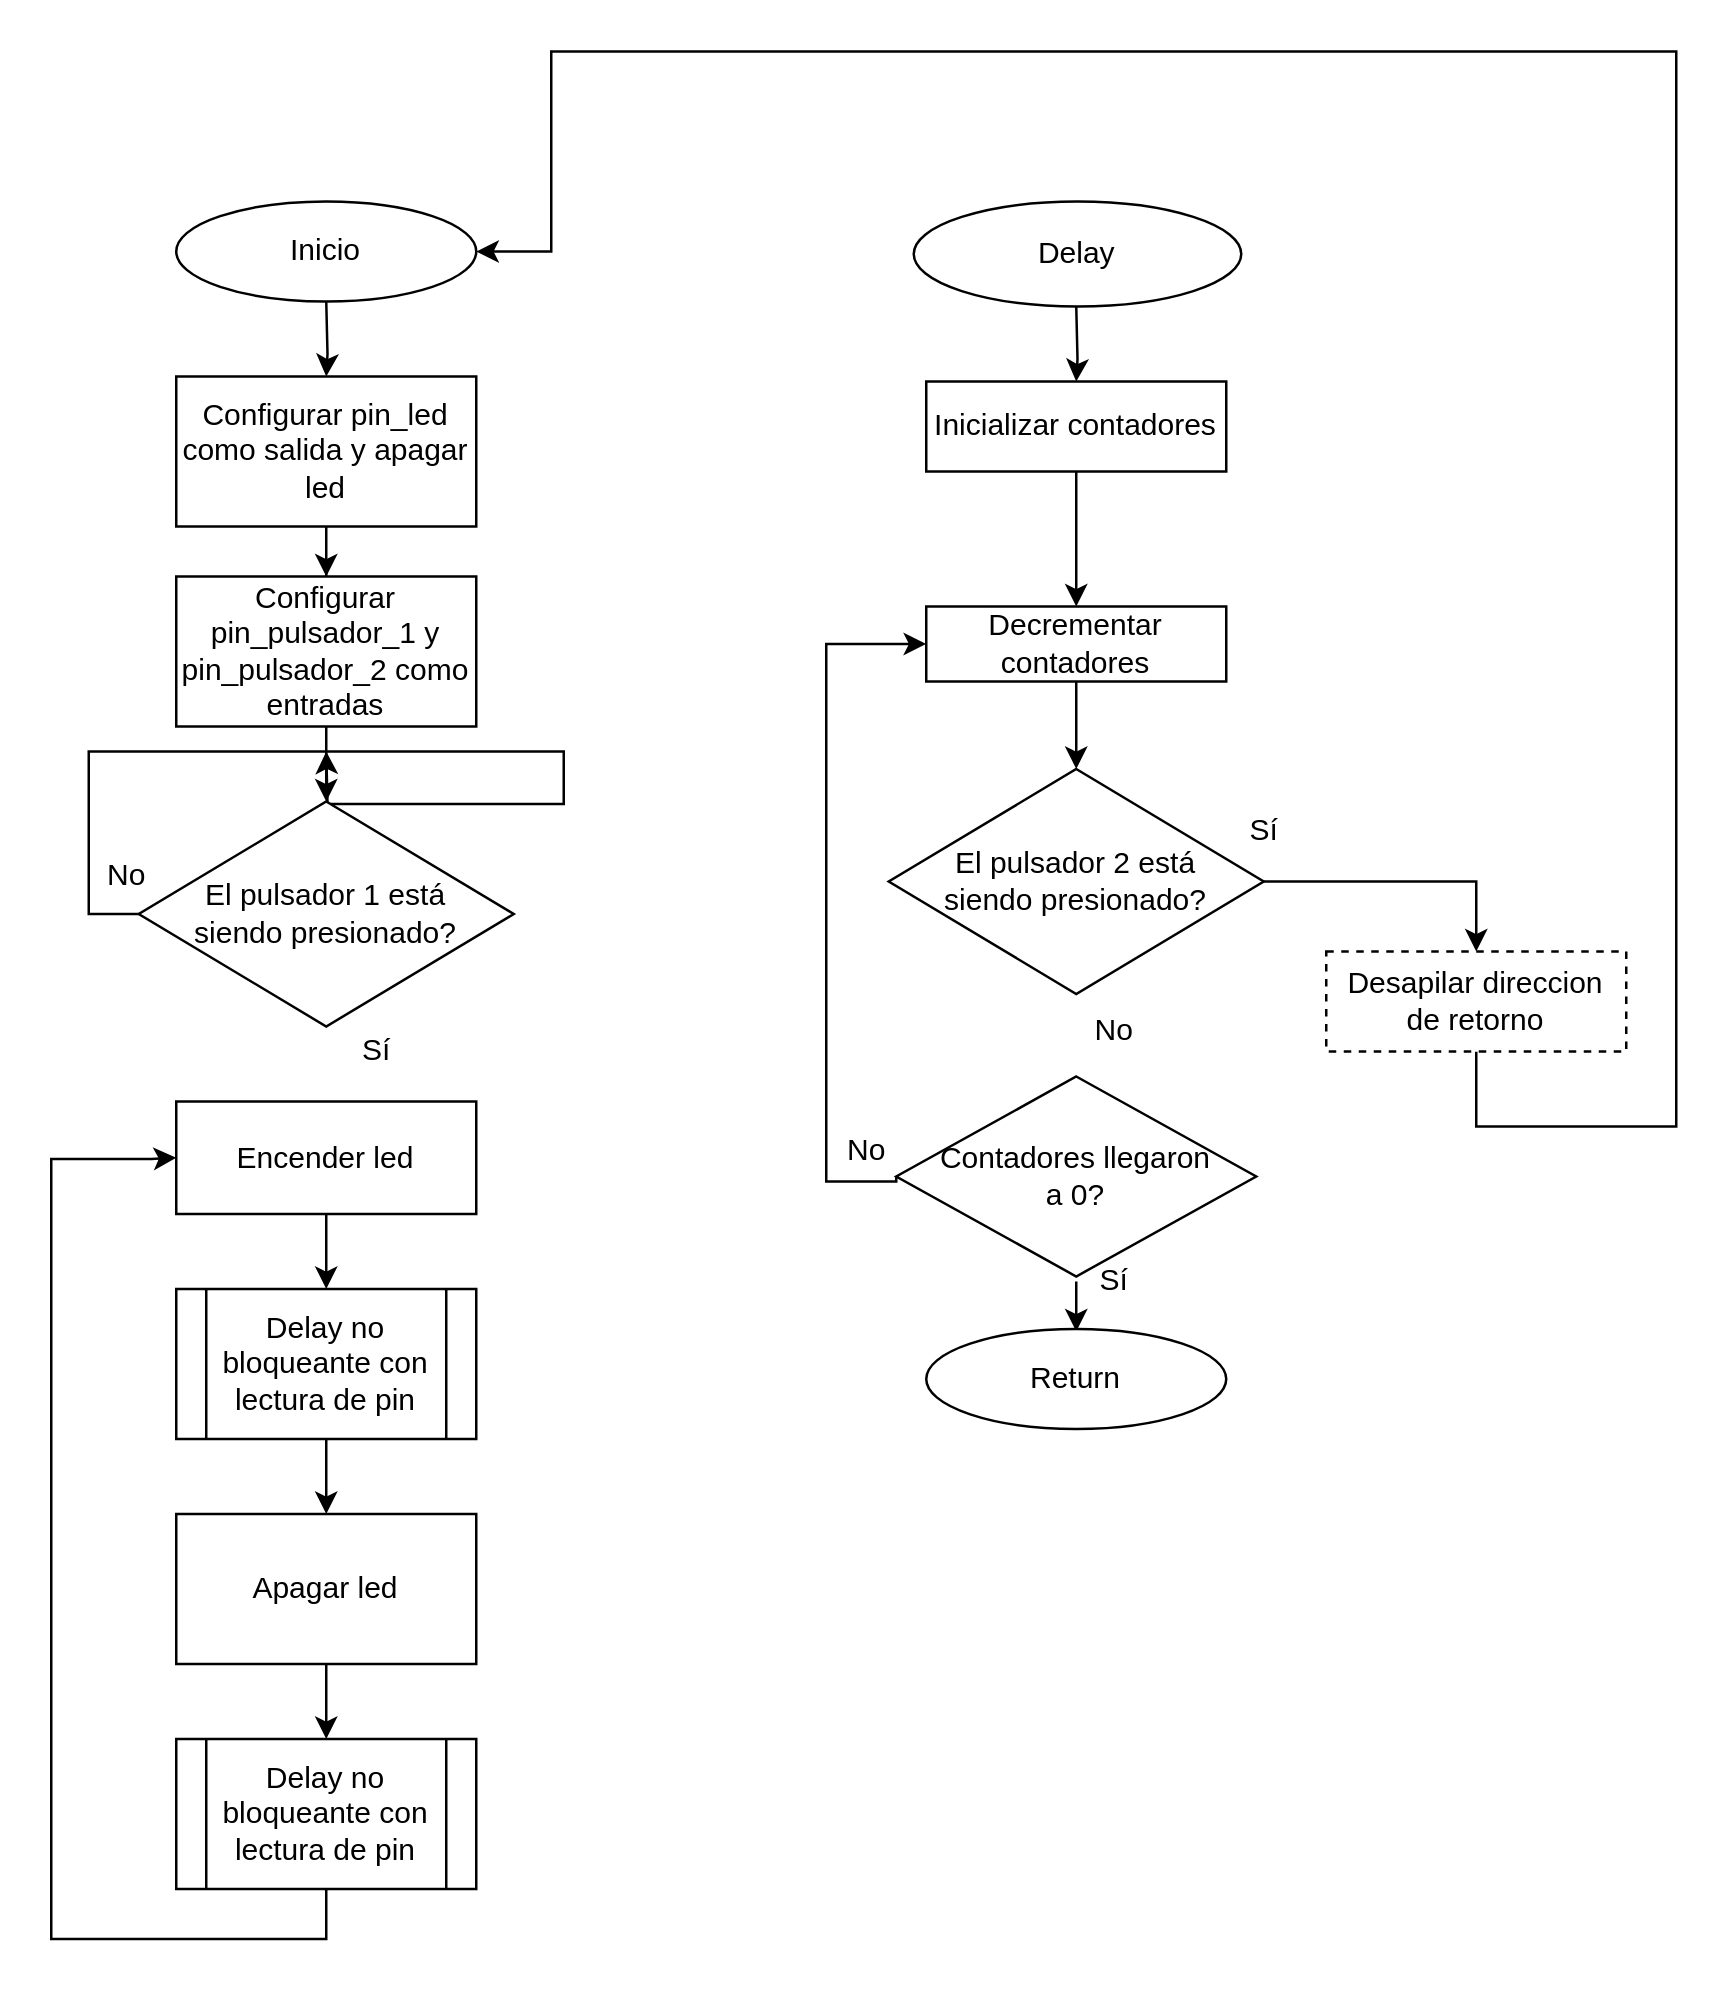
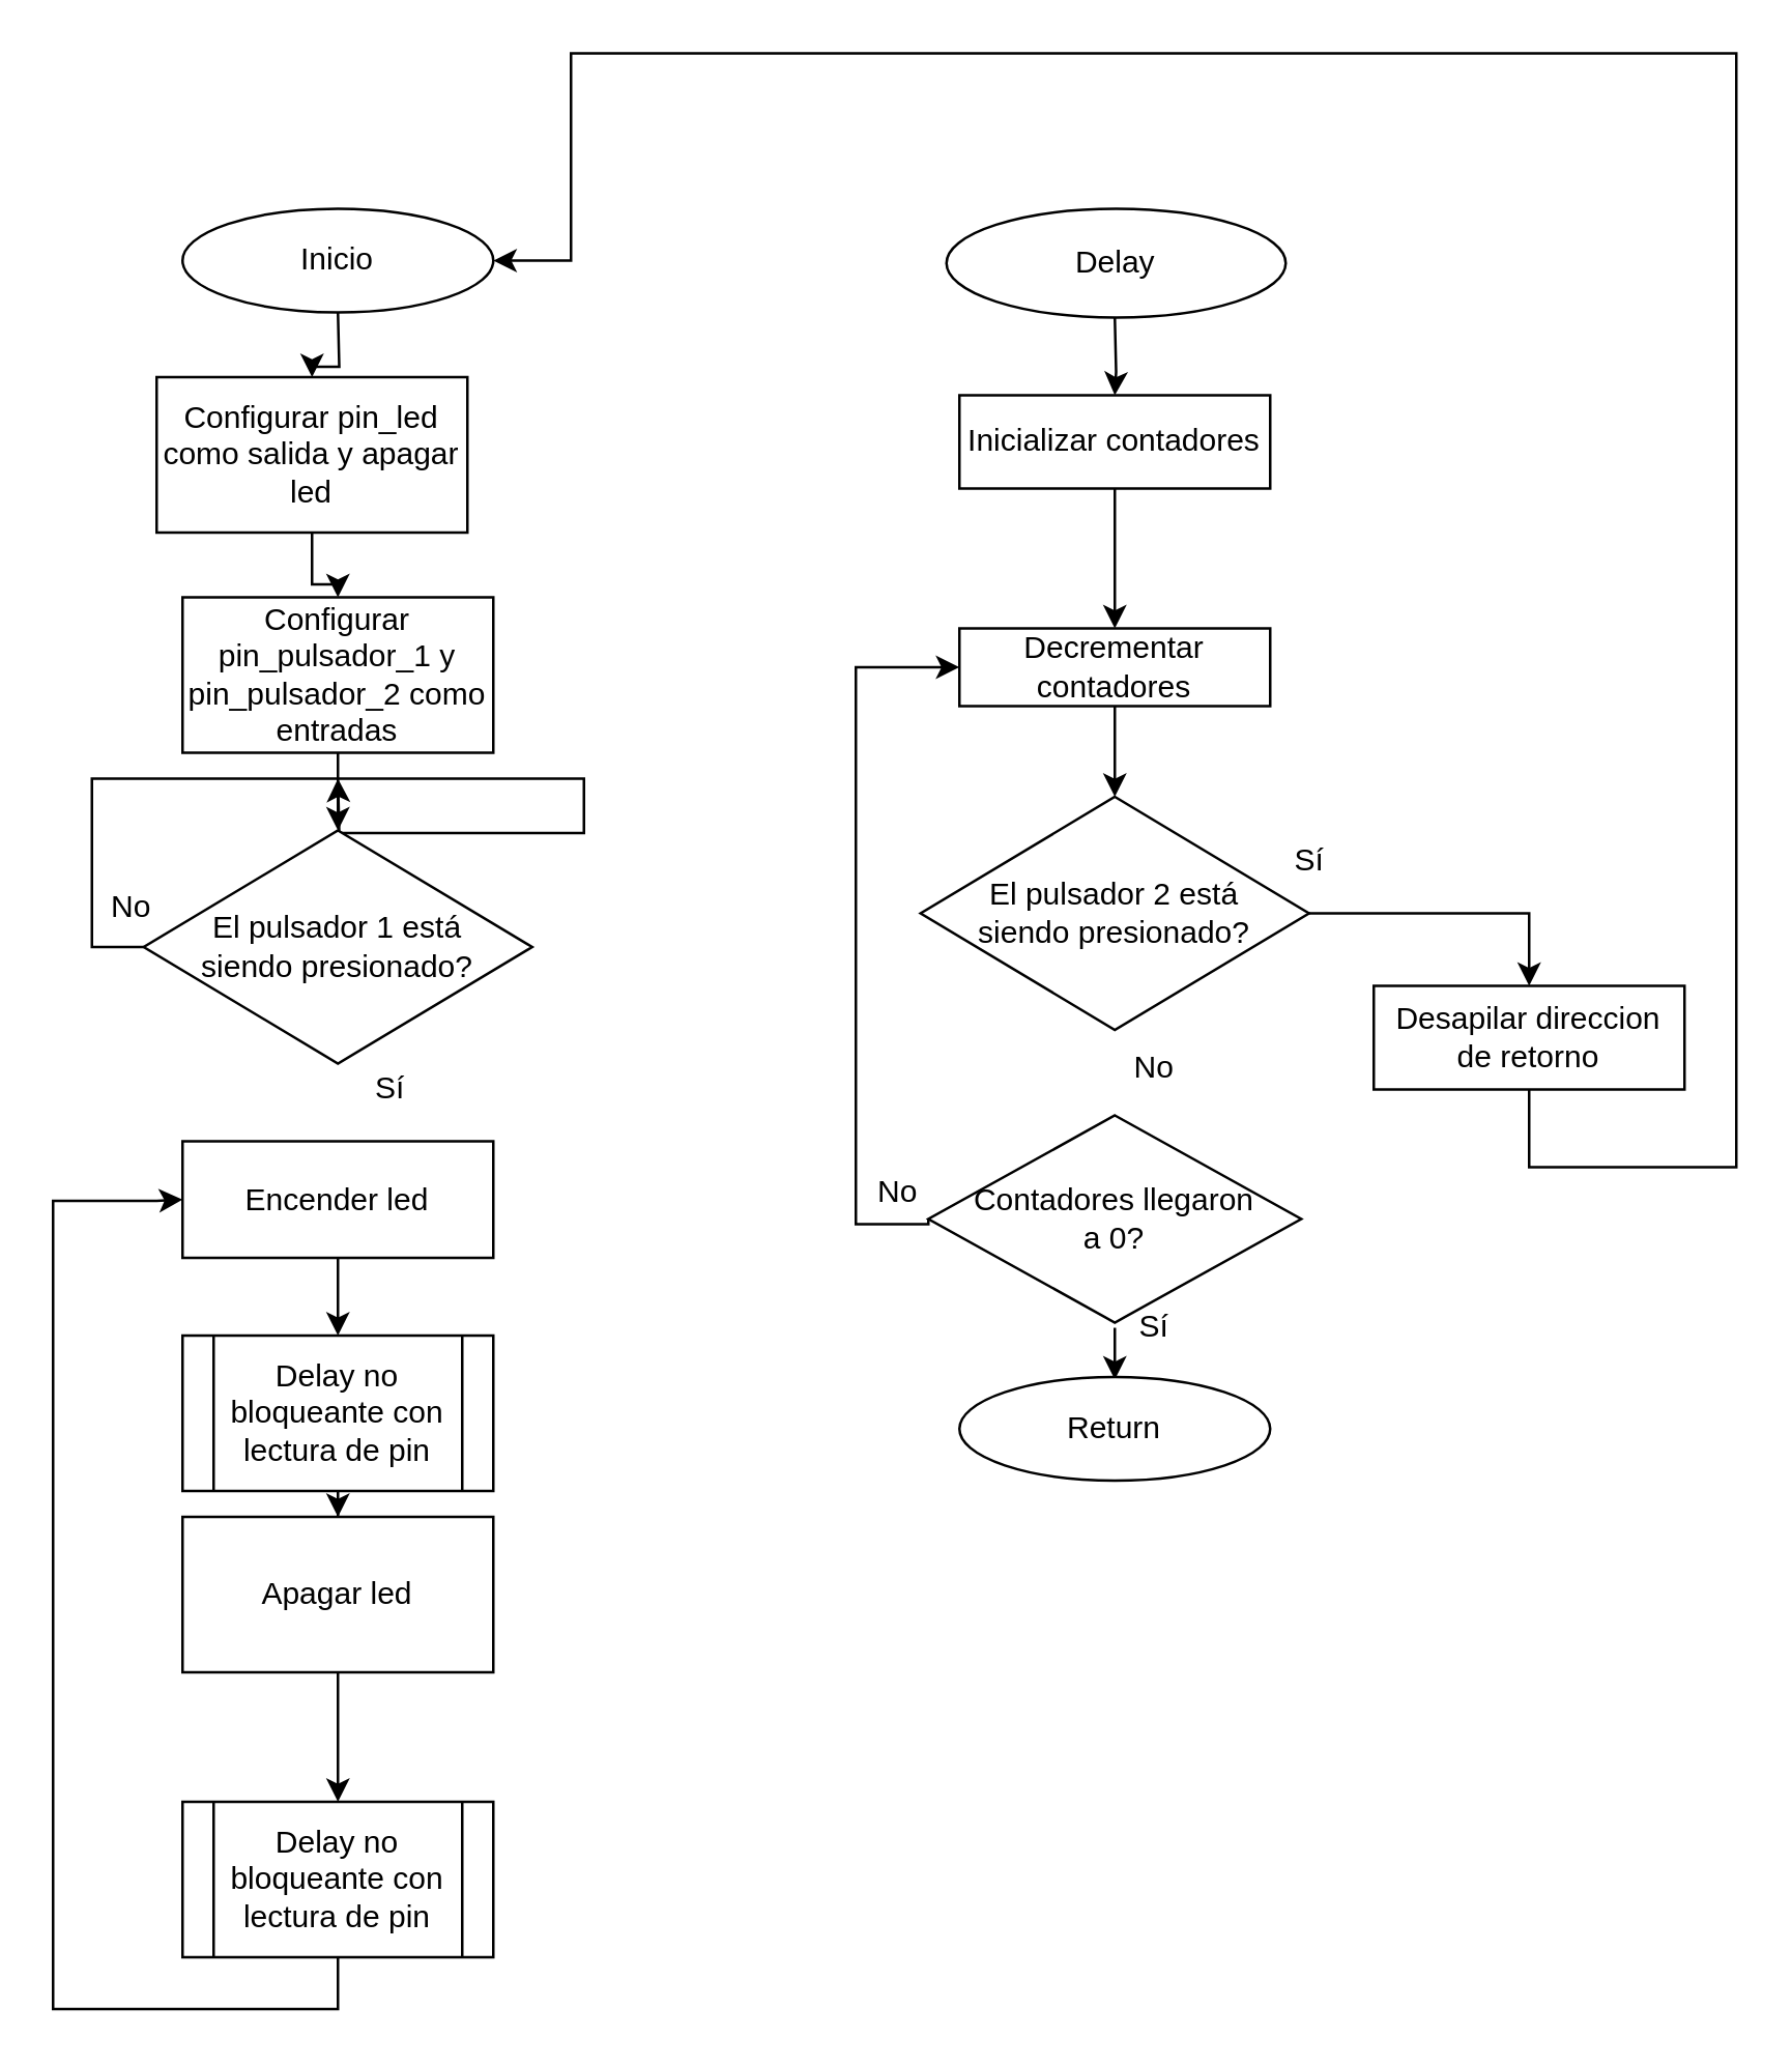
- <mxCell id="4" value="Configurar pin_led como salida y apagar led" style="rounded=0;whiteSpace=wrap;html=1;" parent="1" vertex="1"><mxGeometry x="70" y="150" width="120" height="60" as="geometry" /></mxCell>
+ <mxCell id="4" value="Configurar pin_led como salida y apagar led" style="rounded=0;whiteSpace=wrap;html=1;" parent="1" vertex="1"><mxGeometry x="60" y="145" width="120" height="60" as="geometry" /></mxCell>
- <mxCell id="38" value="Desapilar direccion de retorno" style="rounded=0;whiteSpace=wrap;html=1;dashed=1;" vertex="1" parent="1"><mxGeometry x="530" y="380" width="120" height="40" as="geometry" /></mxCell>
+ <mxCell id="38" value="Desapilar direccion de retorno" style="rounded=0;whiteSpace=wrap;html=1;" vertex="1" parent="1"><mxGeometry x="530" y="380" width="120" height="40" as="geometry" /></mxCell>
- <mxCell id="10" value="Apagar led" style="whiteSpace=wrap;html=1;rounded=0;" parent="1" vertex="1"><mxGeometry x="70" y="605" width="120" height="60" as="geometry" /></mxCell>
+ <mxCell id="10" value="Apagar led" style="whiteSpace=wrap;html=1;rounded=0;" parent="1" vertex="1"><mxGeometry x="70" y="585" width="120" height="60" as="geometry" /></mxCell>
